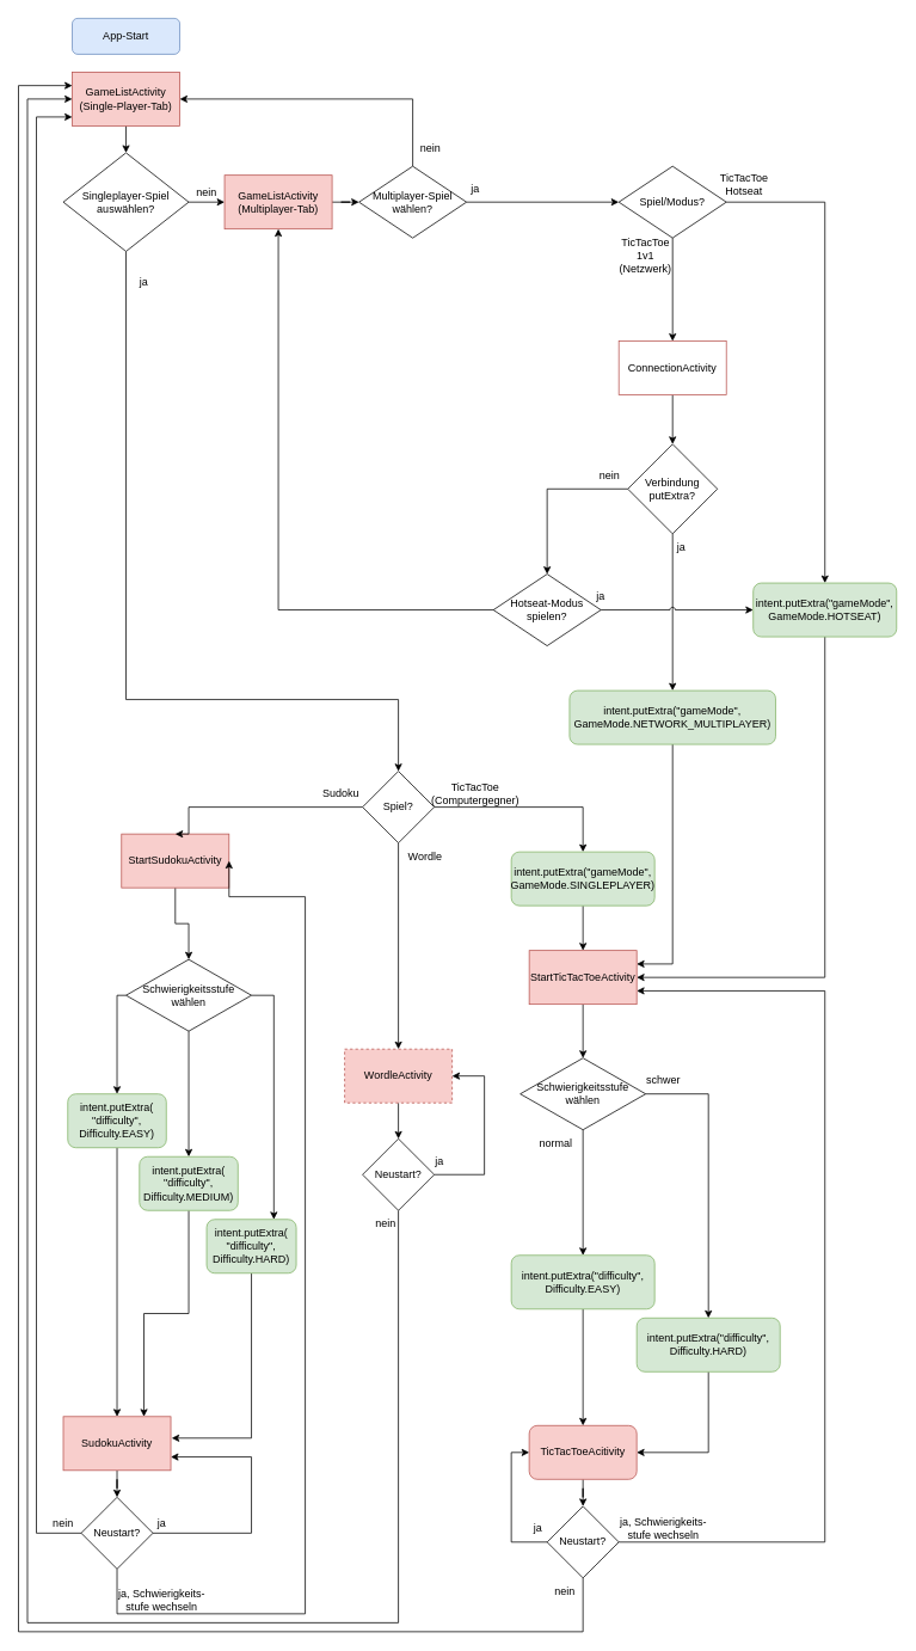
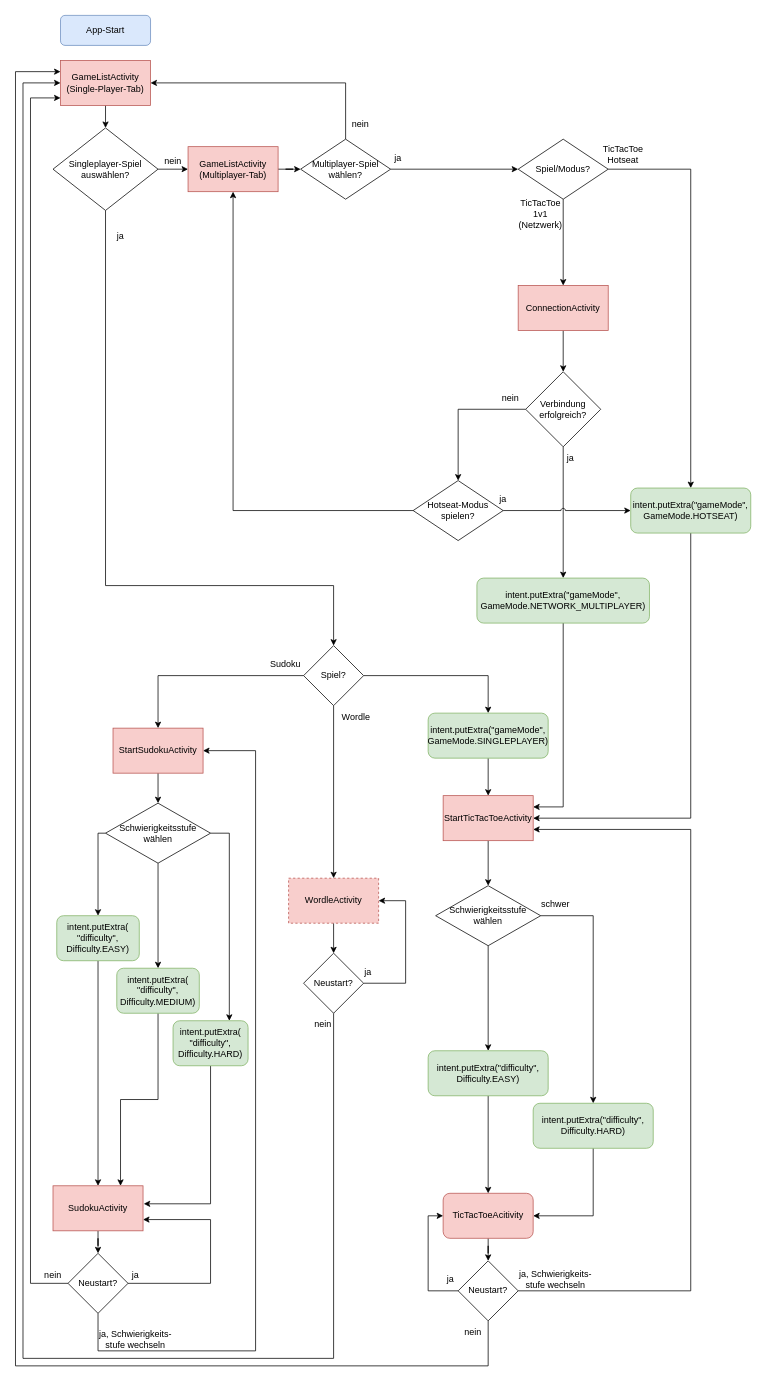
- <mxCell id="32" value="ConnectionActivity" style="whiteSpace=wrap;html=1;rounded=0;fillColor=#ffffff;strokeColor=#b85450;" parent="1" vertex="1"><mxGeometry x="690" y="380" width="120" height="60" as="geometry" /></mxCell>
+ <mxCell id="32" value="ConnectionActivity" style="whiteSpace=wrap;html=1;rounded=0;fillColor=#f8cecc;strokeColor=#b85450;" parent="1" vertex="1"><mxGeometry x="690" y="380" width="120" height="60" as="geometry" /></mxCell>
- <mxCell id="35" value="Verbindung putExtra?" style="rhombus;whiteSpace=wrap;html=1;rounded=0;" parent="1" vertex="1"><mxGeometry x="700" y="495" width="100" height="100" as="geometry" /></mxCell>
+ <mxCell id="35" value="Verbindung erfolgreich?" style="rhombus;whiteSpace=wrap;html=1;rounded=0;" parent="1" vertex="1"><mxGeometry x="700" y="495" width="100" height="100" as="geometry" /></mxCell>
- <mxCell id="66" value="TicTacToe (Computergegner)" style="text;html=1;strokeColor=none;fillColor=none;align=center;verticalAlign=middle;whiteSpace=wrap;rounded=0;" parent="1" vertex="1"><mxGeometry x="500" y="870" width="60" height="30" as="geometry" /></mxCell>
- <mxCell id="13" value="StartSudokuActivity" style="whiteSpace=wrap;html=1;fillColor=#f8cecc;strokeColor=#b85450;" parent="1" vertex="1"><mxGeometry x="135" y="930" width="120" height="60" as="geometry" /></mxCell>
+ <mxCell id="13" value="StartSudokuActivity" style="whiteSpace=wrap;html=1;fillColor=#f8cecc;strokeColor=#b85450;" parent="1" vertex="1"><mxGeometry x="150" y="970" width="120" height="60" as="geometry" /></mxCell>
- <mxCell id="87" value="normal" style="text;html=1;strokeColor=none;fillColor=none;align=center;verticalAlign=middle;whiteSpace=wrap;rounded=0;" vertex="1" parent="1"><mxGeometry x="590" y="1260" width="60" height="30" as="geometry" /></mxCell>
